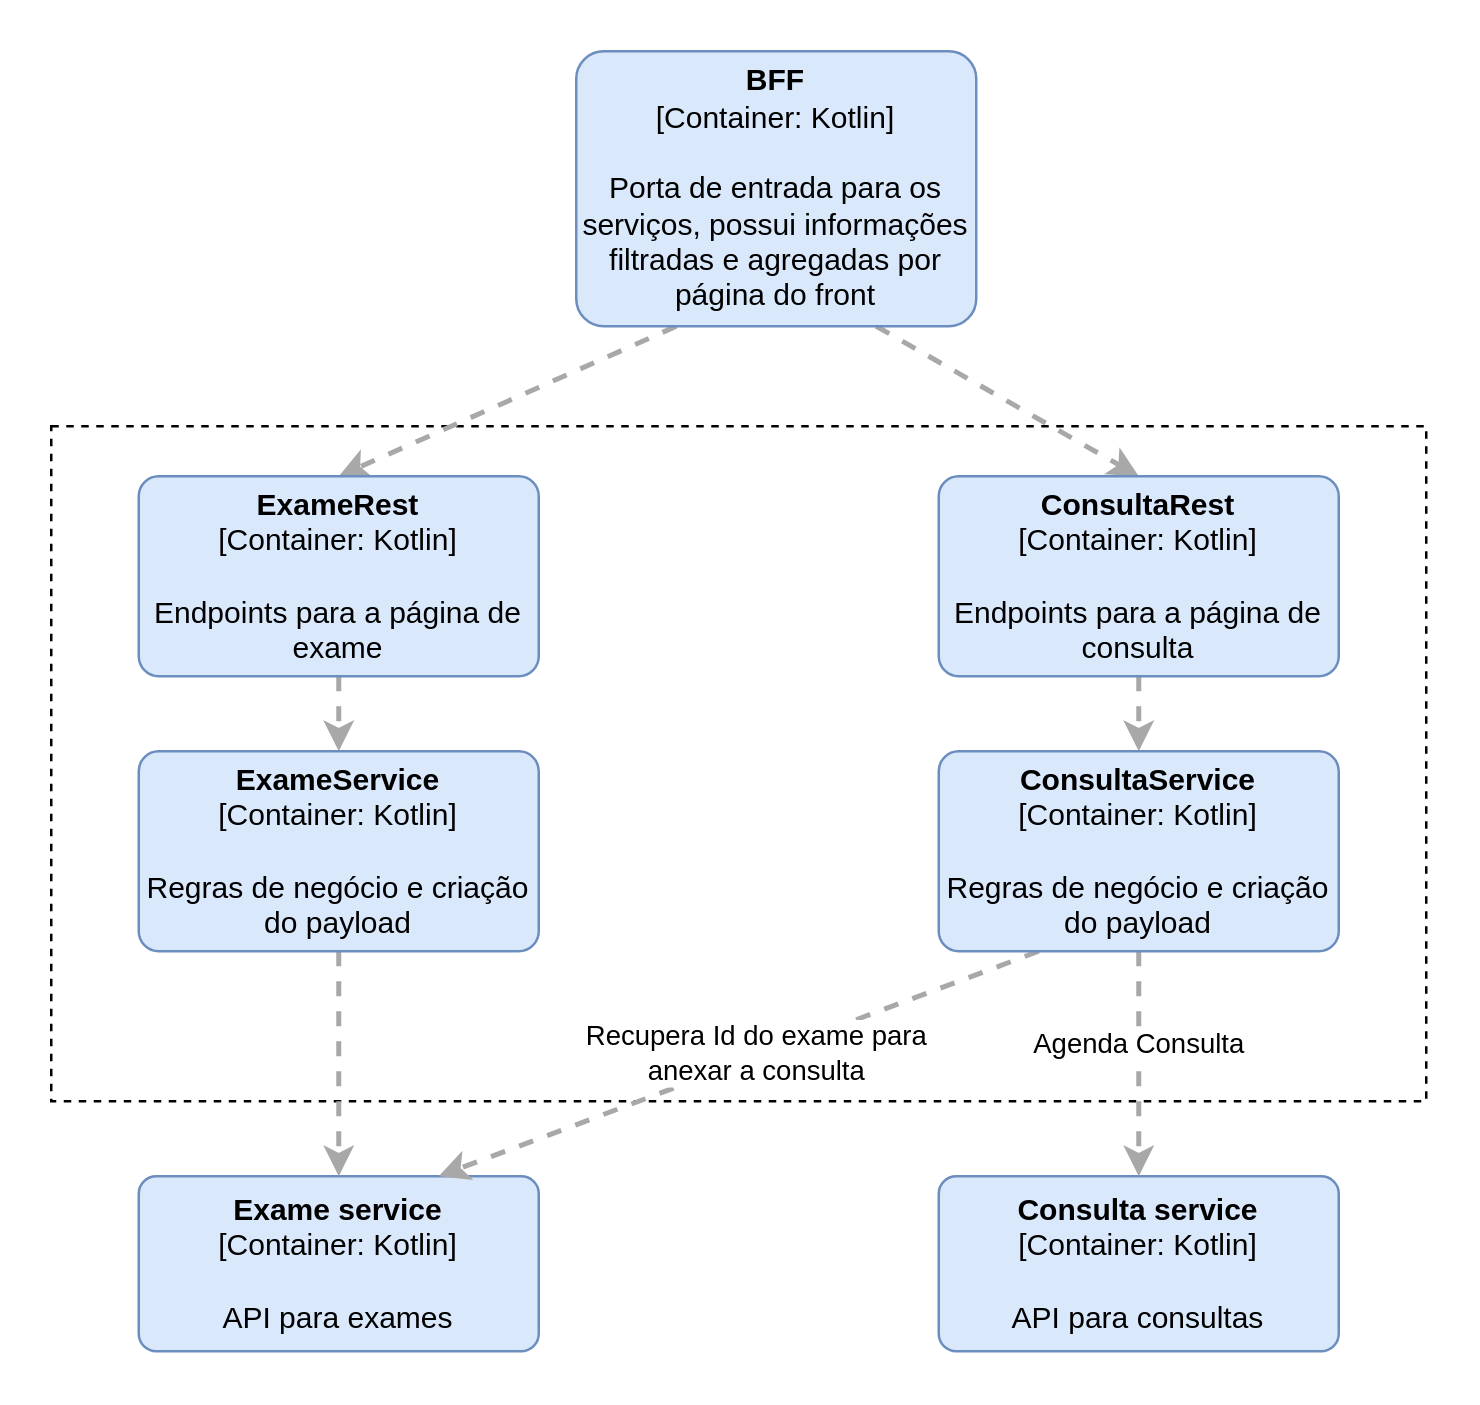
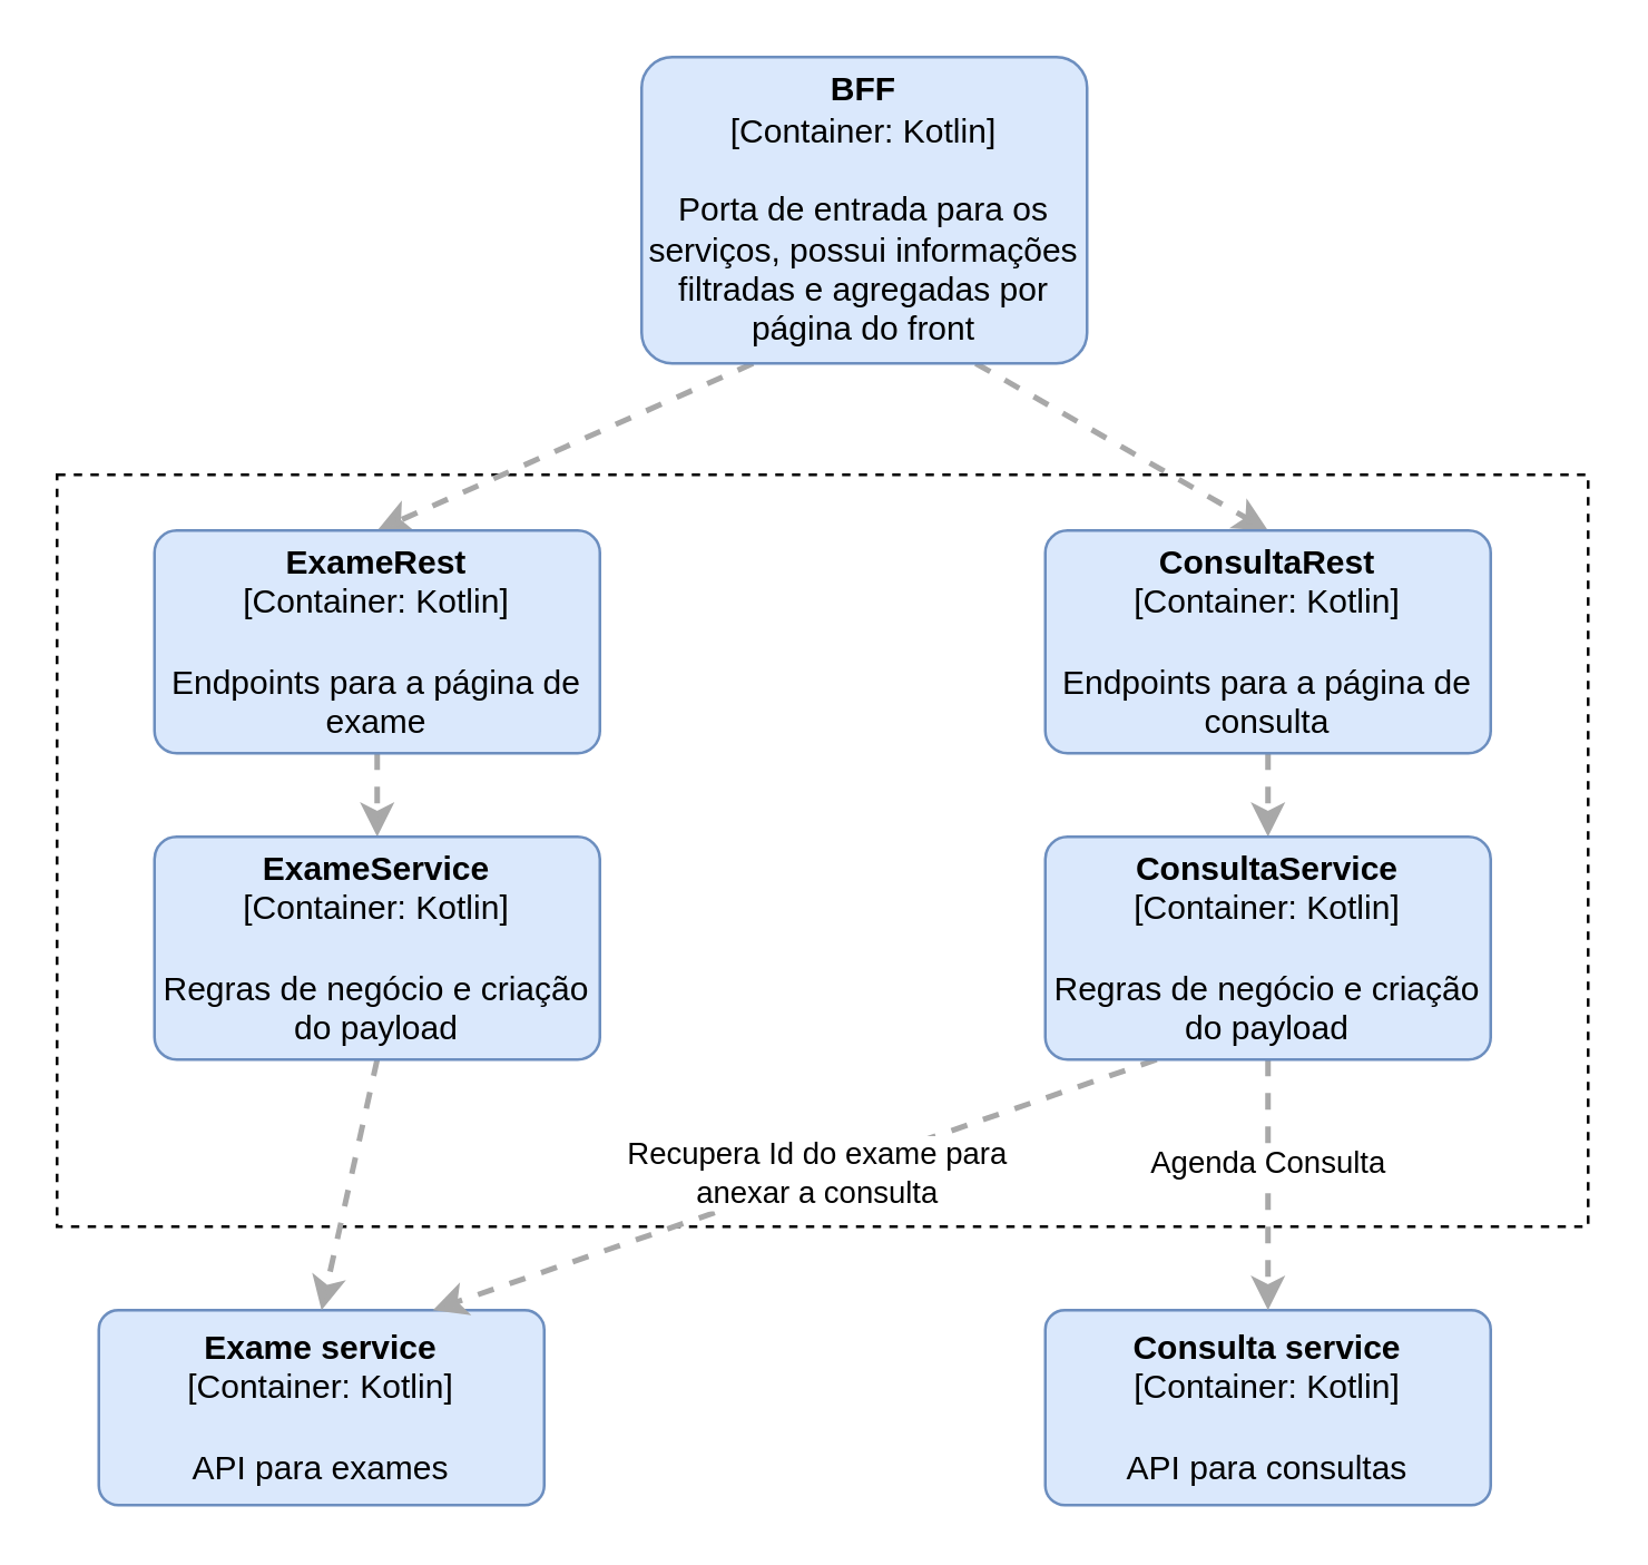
- <mxCell id="6" value="&lt;b&gt;Exame service&lt;/b&gt;&lt;br&gt;&lt;div&gt;[Container:&amp;nbsp;&lt;span&gt;Kotlin&lt;/span&gt;&lt;span&gt;]&lt;/span&gt;&lt;/div&gt;&lt;br&gt;&lt;div&gt;API para exames&lt;/div&gt;" style="rounded=1;whiteSpace=wrap;html=1;labelBackgroundColor=none;fillColor=#dae8fc;fontColor=#000000;align=center;arcSize=10;strokeColor=#6c8ebf;points=[[0.25,0,0],[0.5,0,0],[0.75,0,0],[1,0.25,0],[1,0.5,0],[1,0.75,0],[0.75,1,0],[0.5,1,0],[0.25,1,0],[0,0.75,0],[0,0.5,0],[0,0.25,0]];" vertex="1" parent="1"><mxGeometry x="55" y="470" width="160" height="70" as="geometry" /></mxCell>
+ <mxCell id="6" value="&lt;b&gt;Exame service&lt;/b&gt;&lt;br&gt;&lt;div&gt;[Container:&amp;nbsp;&lt;span&gt;Kotlin&lt;/span&gt;&lt;span&gt;]&lt;/span&gt;&lt;/div&gt;&lt;br&gt;&lt;div&gt;API para exames&lt;/div&gt;" style="rounded=1;whiteSpace=wrap;html=1;labelBackgroundColor=none;fillColor=#dae8fc;fontColor=#000000;align=center;arcSize=10;strokeColor=#6c8ebf;points=[[0.25,0,0],[0.5,0,0],[0.75,0,0],[1,0.25,0],[1,0.5,0],[1,0.75,0],[0.75,1,0],[0.5,1,0],[0.25,1,0],[0,0.75,0],[0,0.5,0],[0,0.25,0]];" vertex="1" parent="1"><mxGeometry x="35" y="470" width="160" height="70" as="geometry" /></mxCell>
